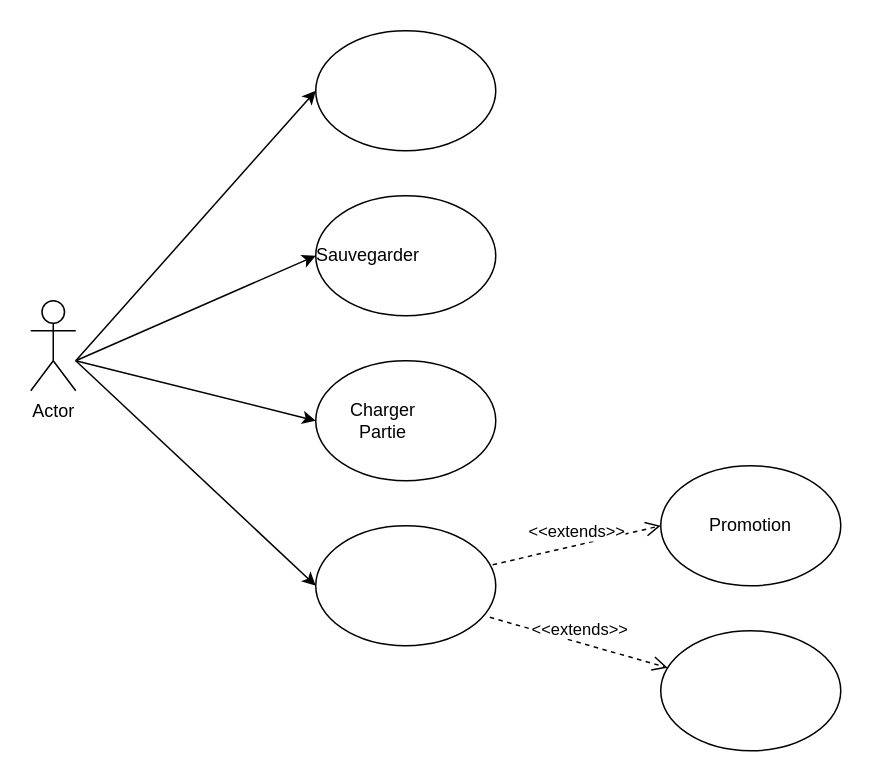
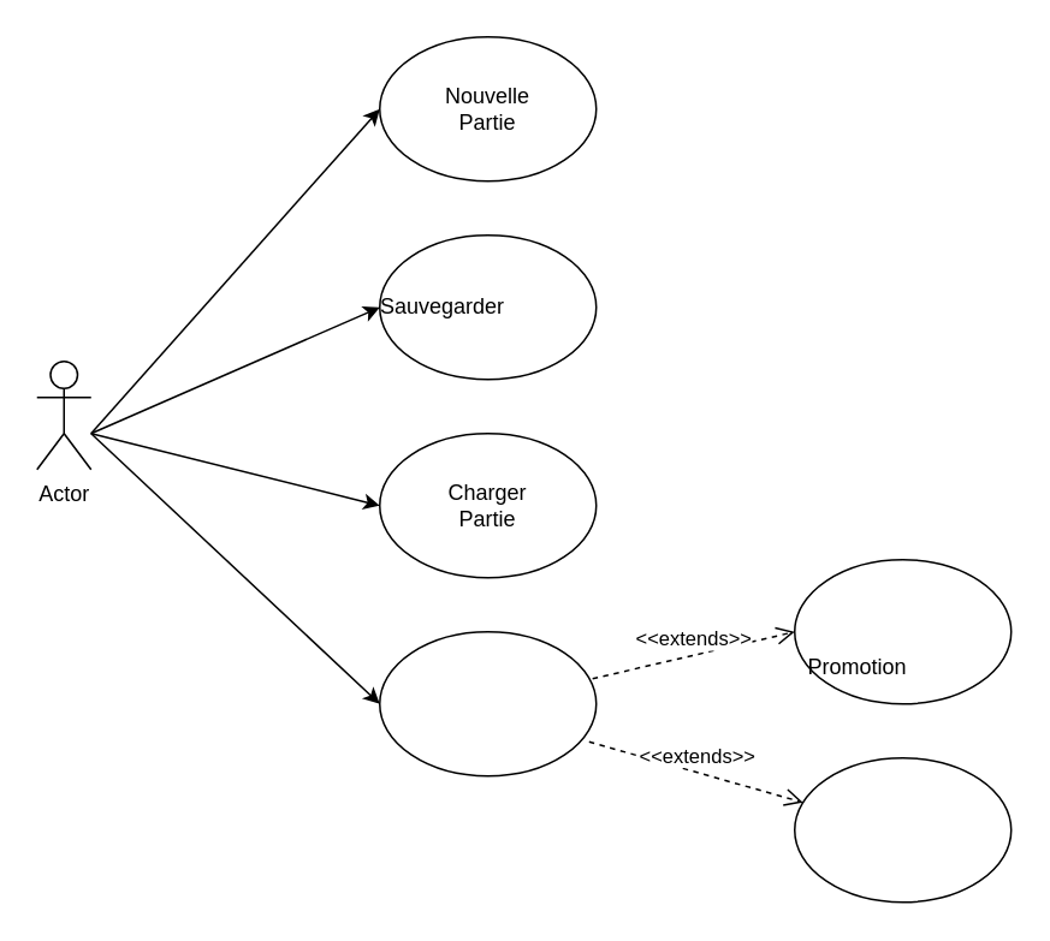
+ <mxCell id="4" value="&lt;div&gt;Nouvelle&lt;/div&gt;&lt;div&gt;Partie&lt;br&gt;&lt;/div&gt;" style="text;html=1;strokeColor=none;fillColor=none;align=center;verticalAlign=middle;whiteSpace=wrap;rounded=0;" parent="1" vertex="1"><mxGeometry x="250" y="50" width="40" height="20" as="geometry" /></mxCell>
- <mxCell id="8" value="&lt;div&gt;Charger &lt;br&gt;&lt;/div&gt;&lt;div&gt;Partie&lt;br&gt;&lt;/div&gt;" style="text;html=1;strokeColor=none;fillColor=none;align=center;verticalAlign=middle;whiteSpace=wrap;rounded=0;" parent="1" vertex="1"><mxGeometry x="235" y="270" width="40" height="20" as="geometry" /></mxCell>
+ <mxCell id="8" value="&lt;div&gt;Charger &lt;br&gt;&lt;/div&gt;&lt;div&gt;Partie&lt;br&gt;&lt;/div&gt;" style="text;html=1;strokeColor=none;fillColor=none;align=center;verticalAlign=middle;whiteSpace=wrap;rounded=0;" parent="1" vertex="1"><mxGeometry x="250" y="270" width="40" height="20" as="geometry" /></mxCell>
- <mxCell id="11" value="Promotion" style="text;html=1;strokeColor=none;fillColor=none;align=center;verticalAlign=middle;whiteSpace=wrap;rounded=0;" parent="1" vertex="1"><mxGeometry x="480" y="340" width="40" height="20" as="geometry" /></mxCell>
+ <mxCell id="11" value="Promotion" style="text;html=1;strokeColor=none;fillColor=none;align=center;verticalAlign=middle;whiteSpace=wrap;rounded=0;" parent="1" vertex="1"><mxGeometry x="455" y="360" width="40" height="20" as="geometry" /></mxCell>
